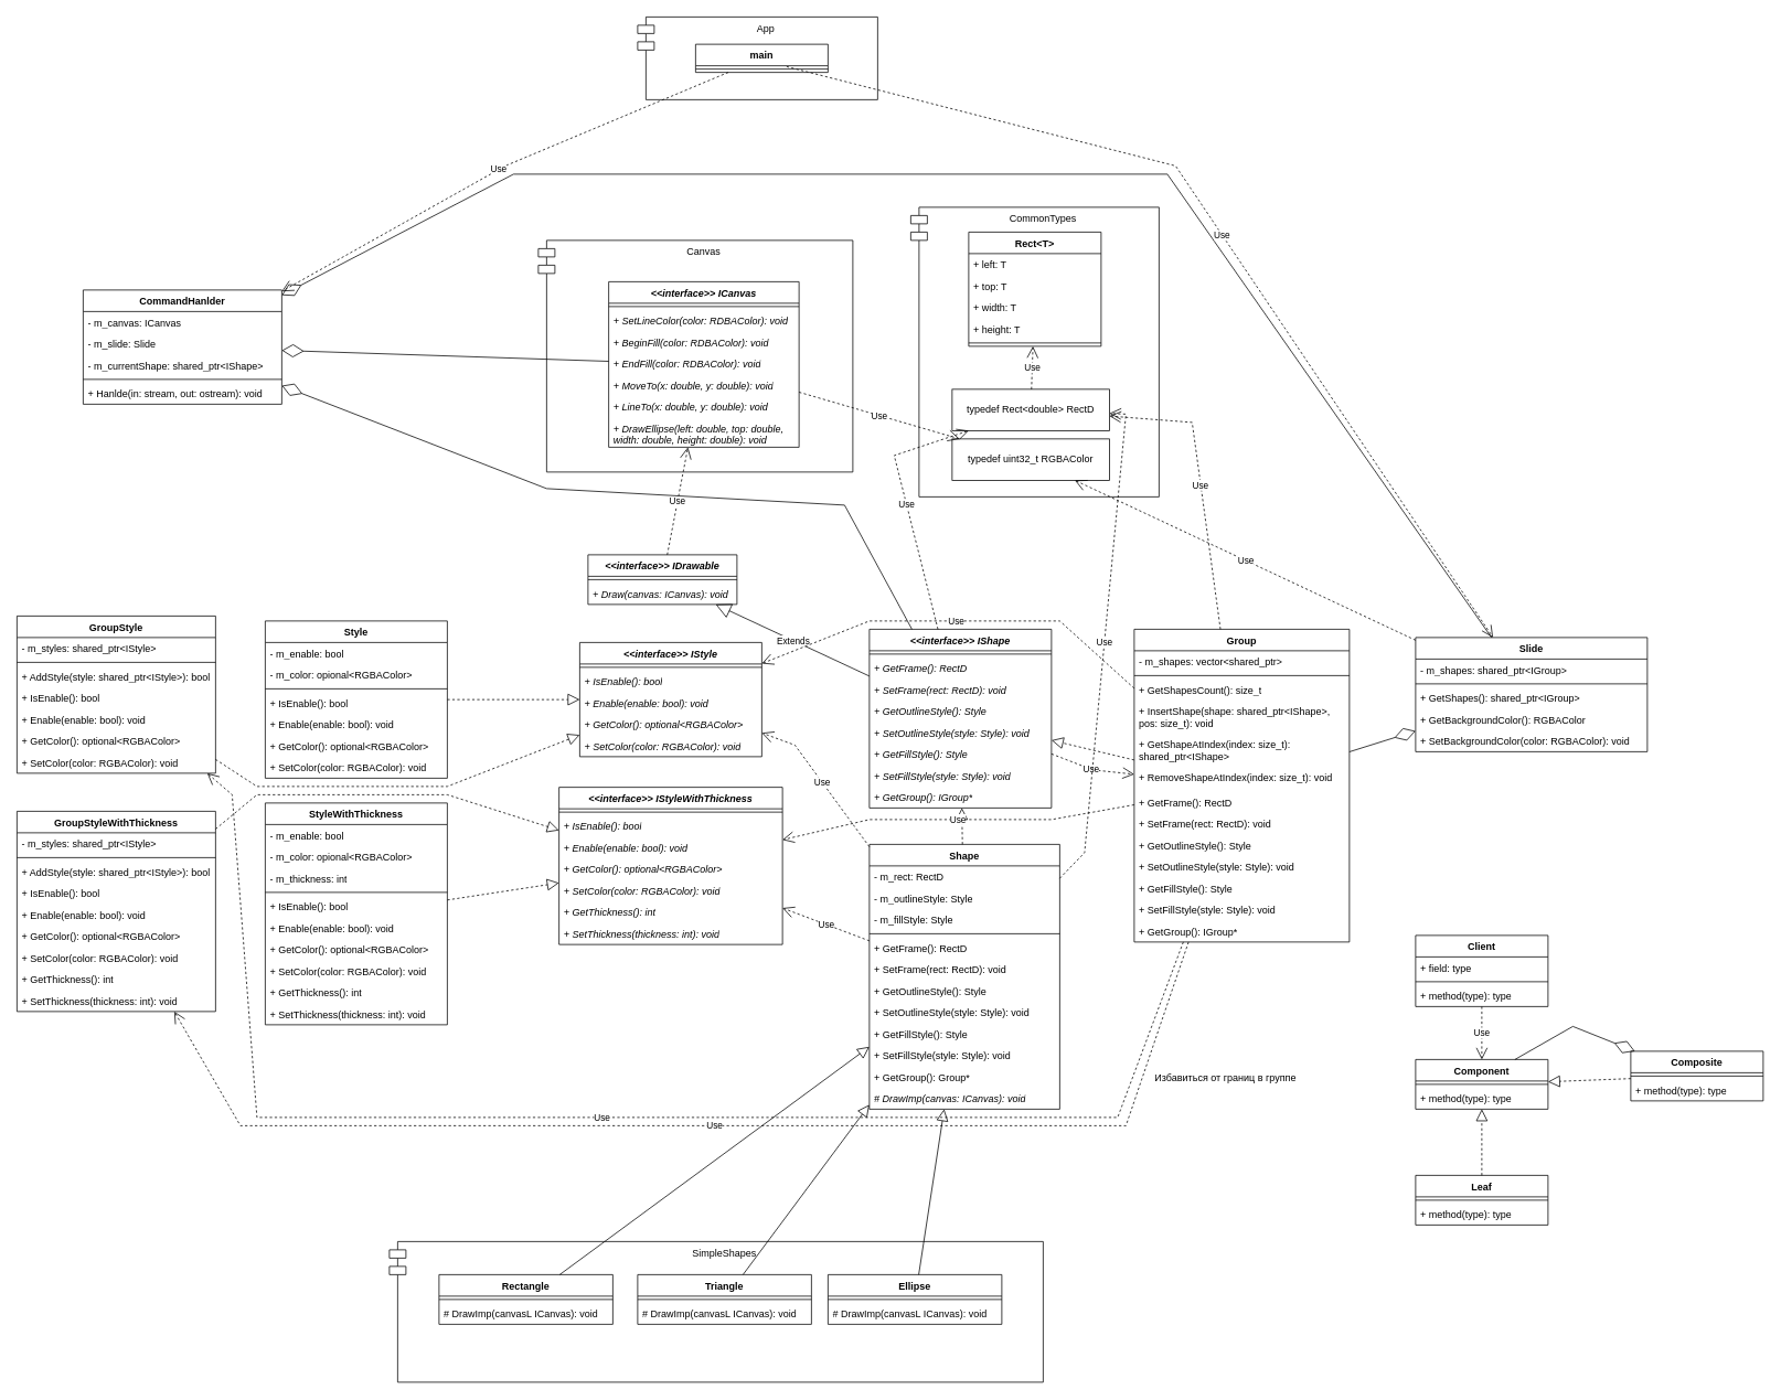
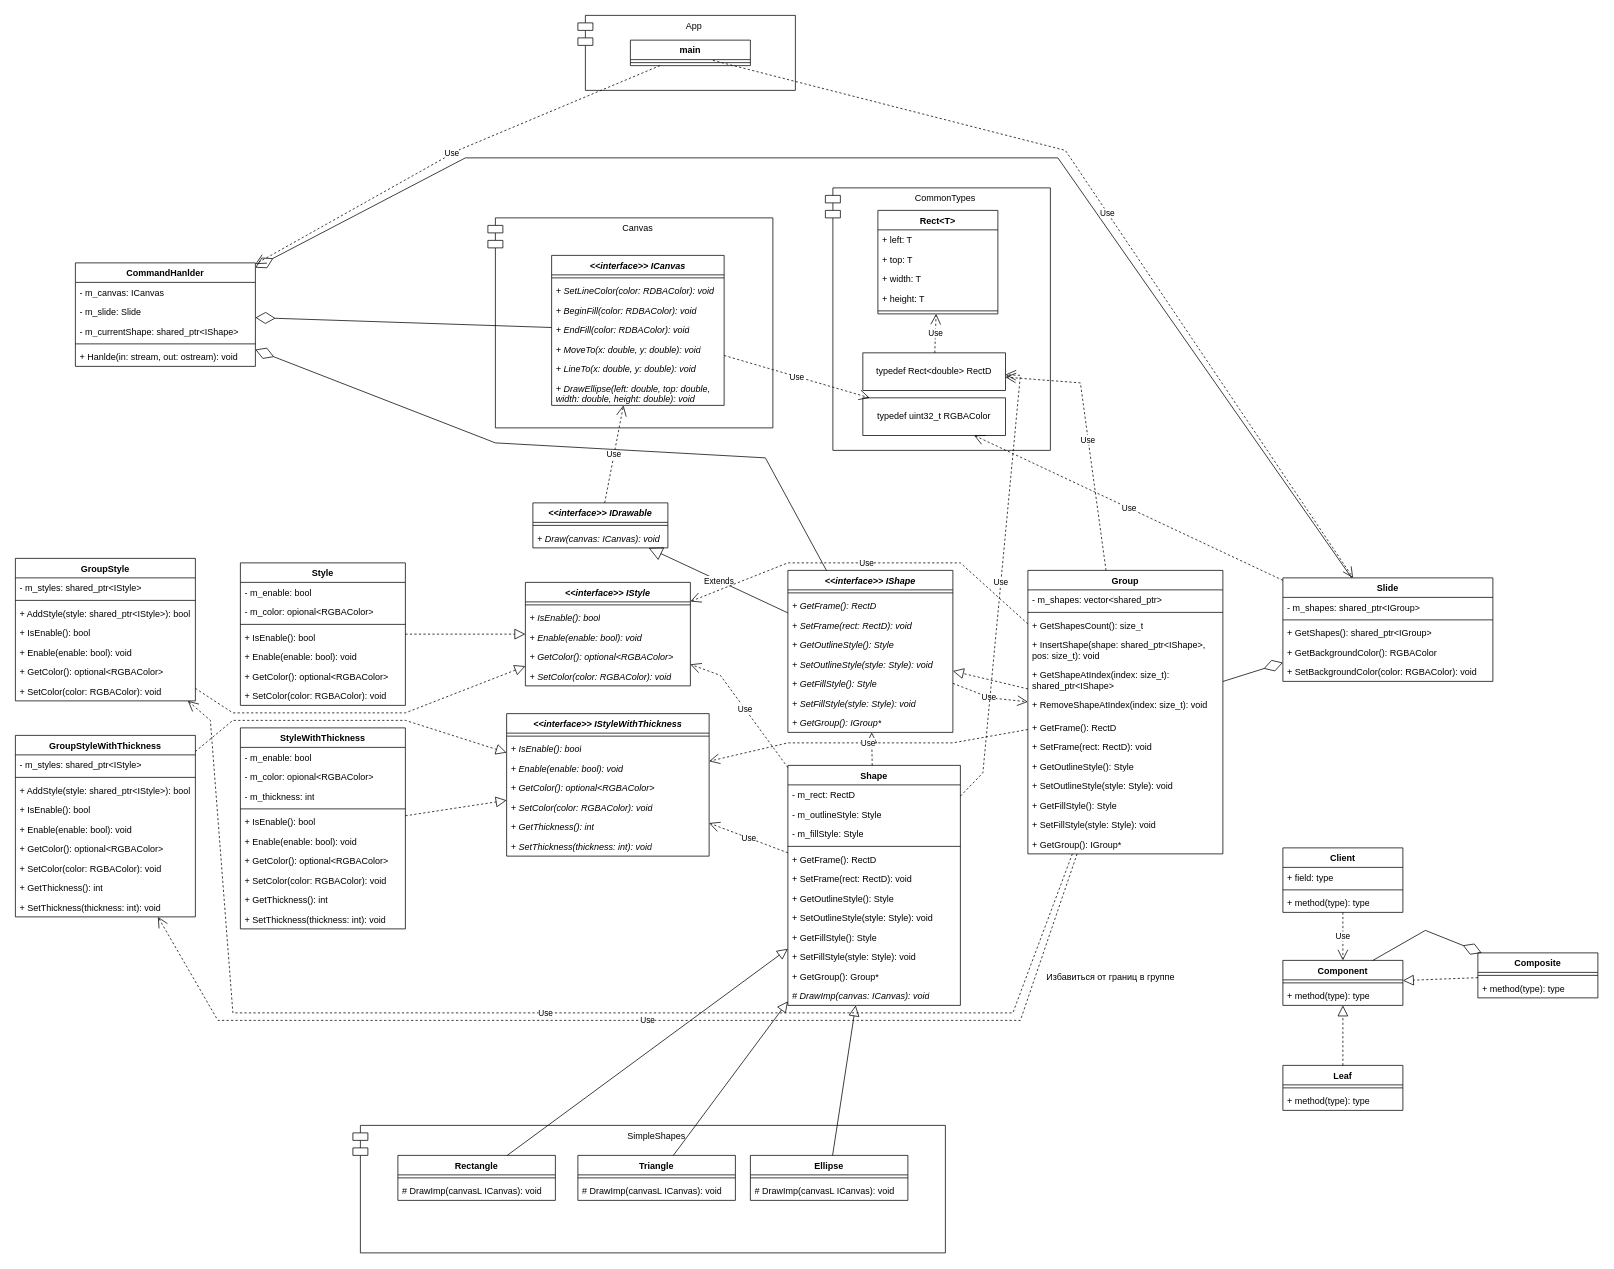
- <mxCell id="47" value="Use" style="endArrow=open;endSize=12;dashed=1;html=1;rounded=0;" parent="1" source="37" target="21" edge="1"><mxGeometry width="160" relative="1" as="geometry"><mxPoint x="1050" y="770" as="sourcePoint" /><mxPoint x="1210" y="770" as="targetPoint" /><Array as="points"><mxPoint x="1080" y="550" /></Array></mxGeometry></mxCell>
